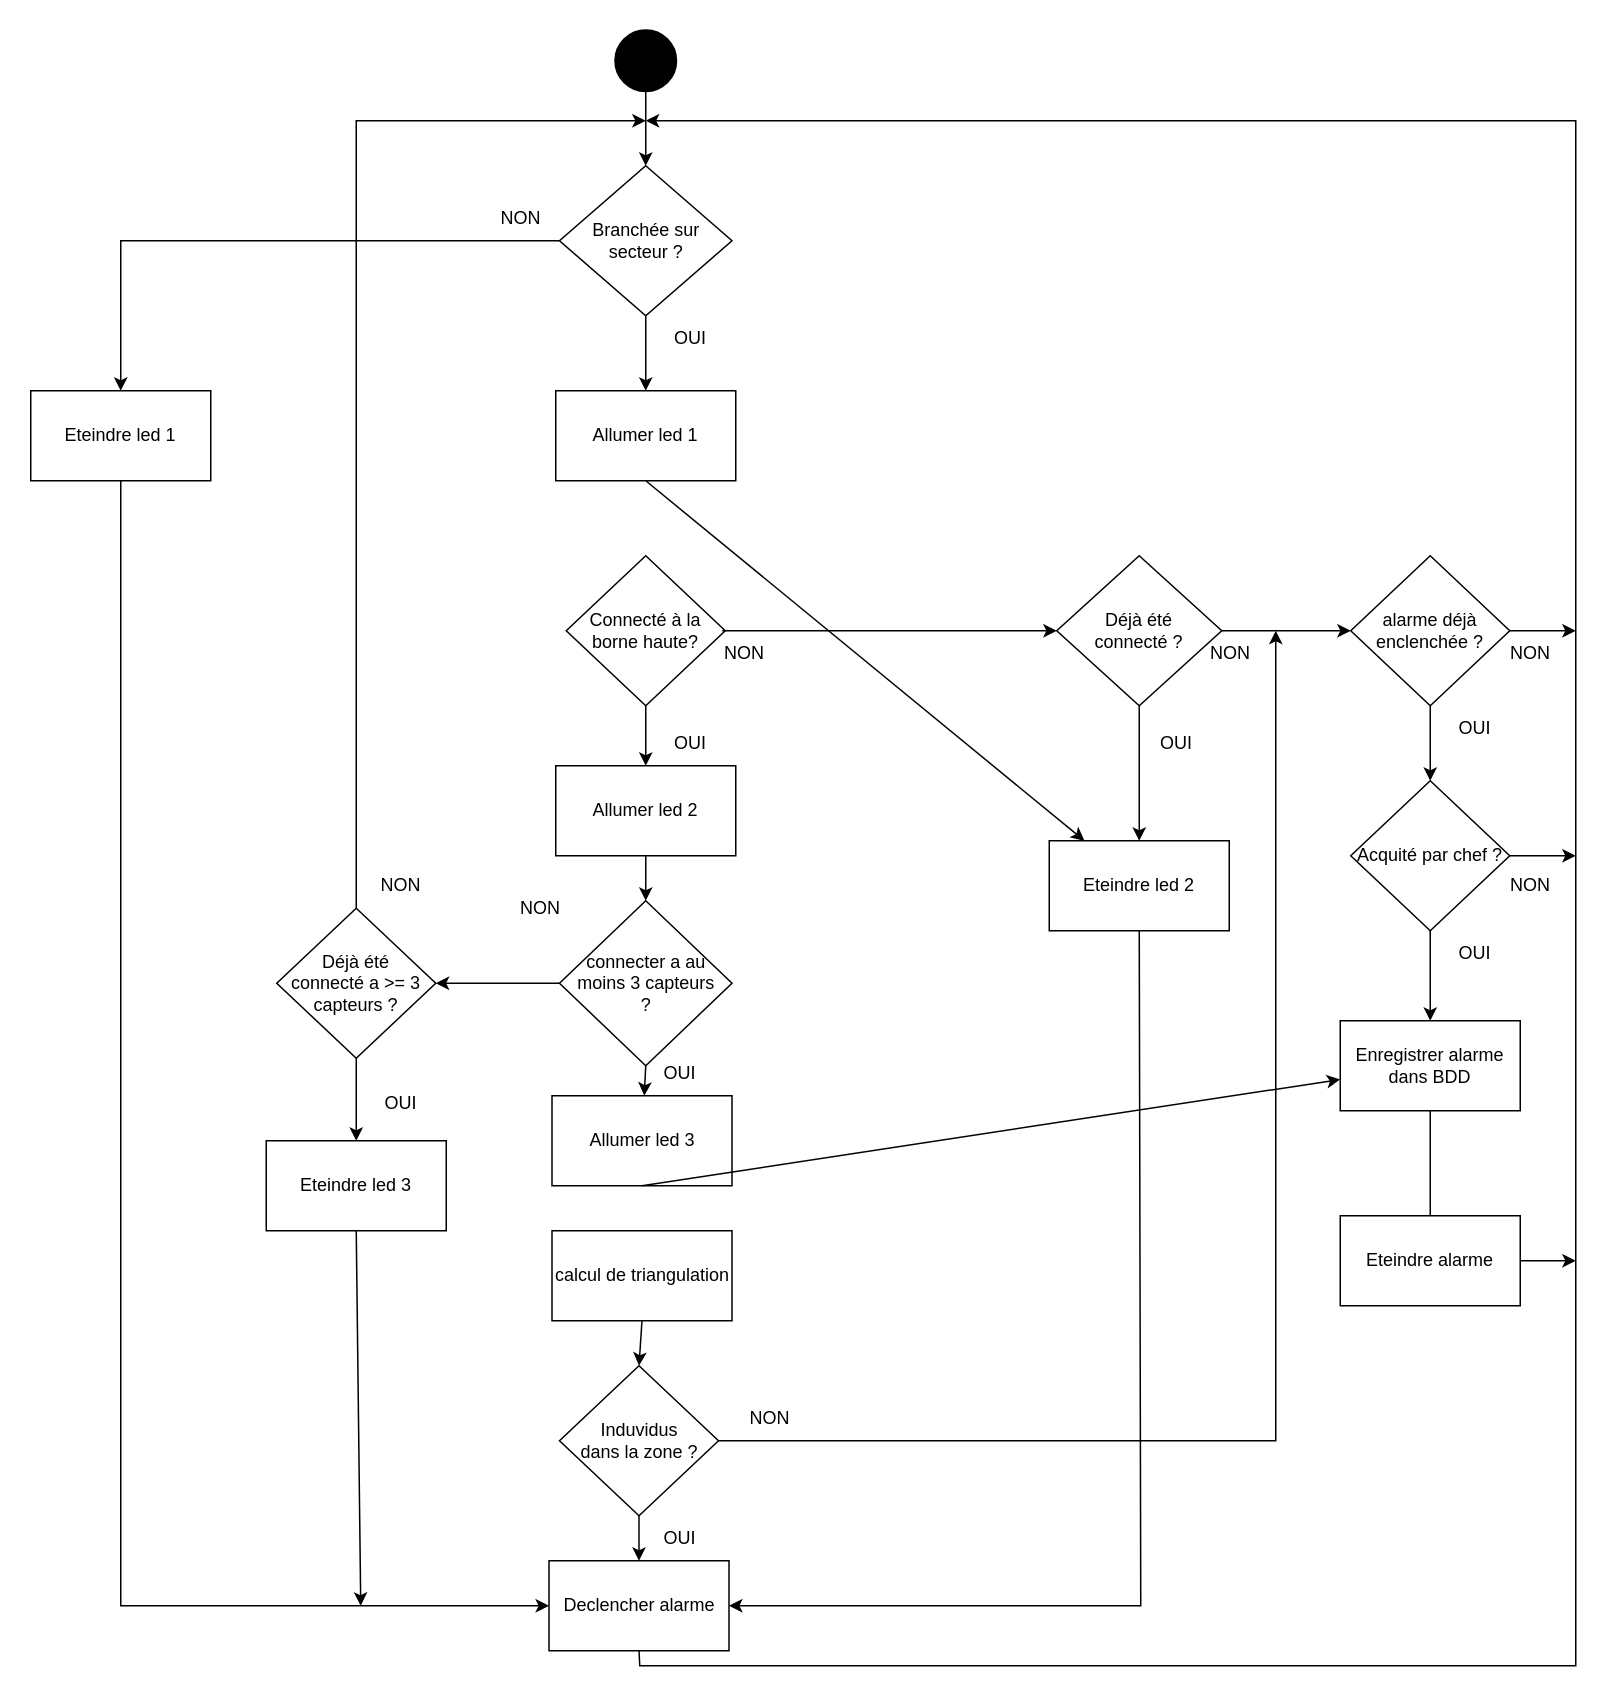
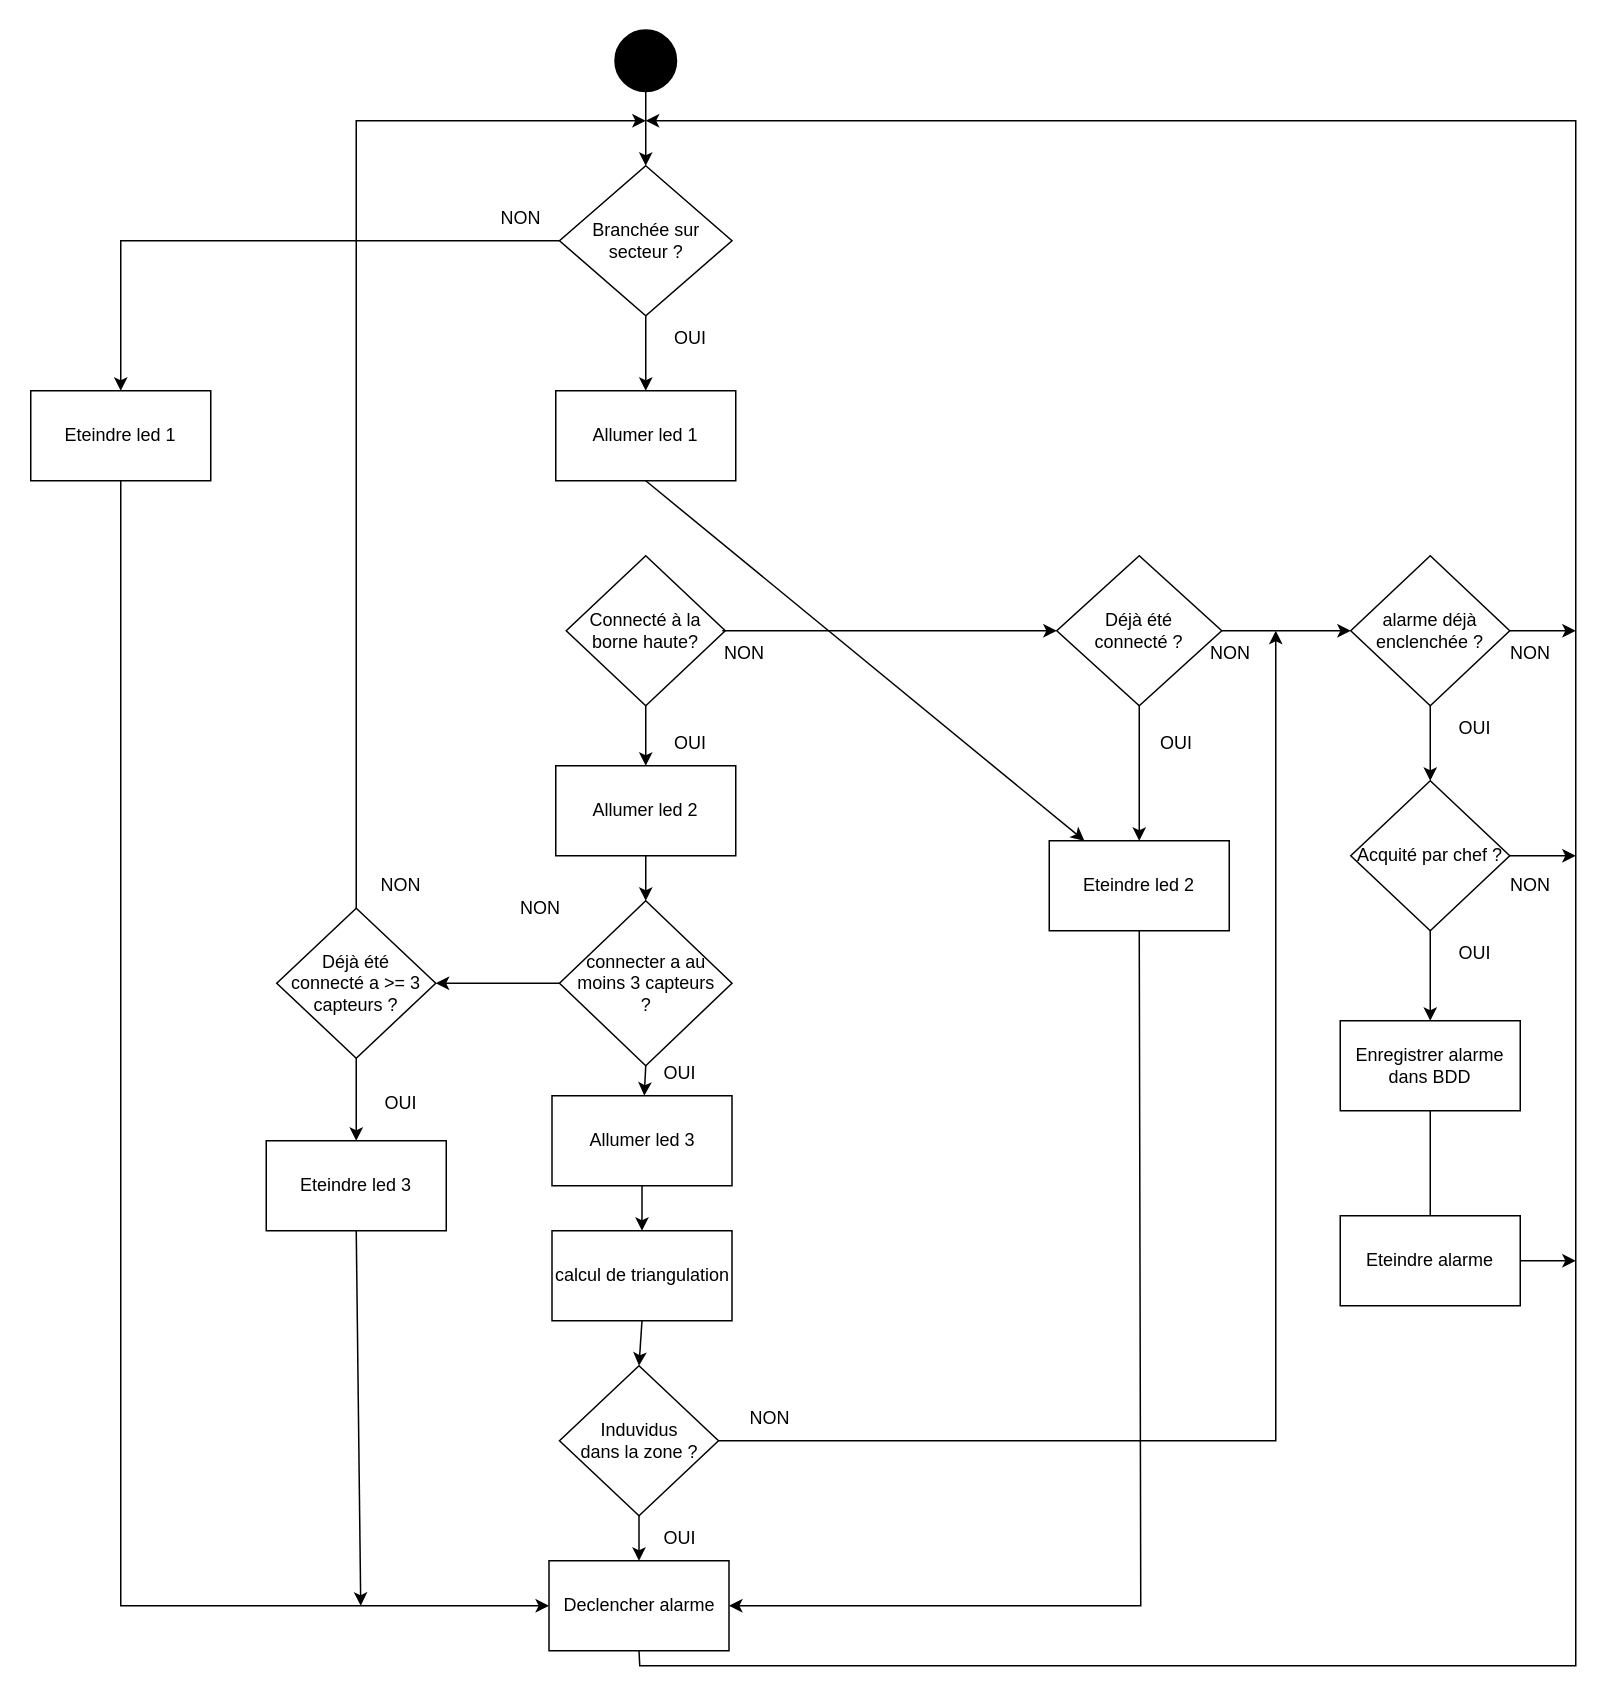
- <mxCell id="47" value="" style="endArrow=classic;html=1;rounded=0;exitX=0.5;exitY=1;exitDx=0;exitDy=0;" parent="1" source="46" target="38" edge="1"><mxGeometry width="50" height="50" relative="1" as="geometry"><mxPoint x="670" y="820" as="sourcePoint" /><mxPoint x="720" y="770" as="targetPoint" /></mxGeometry></mxCell>
+ <mxCell id="47" value="" style="endArrow=classic;html=1;rounded=0;exitX=0.5;exitY=1;exitDx=0;exitDy=0;entryX=0.5;entryY=0;entryDx=0;entryDy=0;" parent="1" source="46" target="30" edge="1"><mxGeometry width="50" height="50" relative="1" as="geometry"><mxPoint x="670" y="820" as="sourcePoint" /><mxPoint x="720" y="770" as="targetPoint" /></mxGeometry></mxCell>
